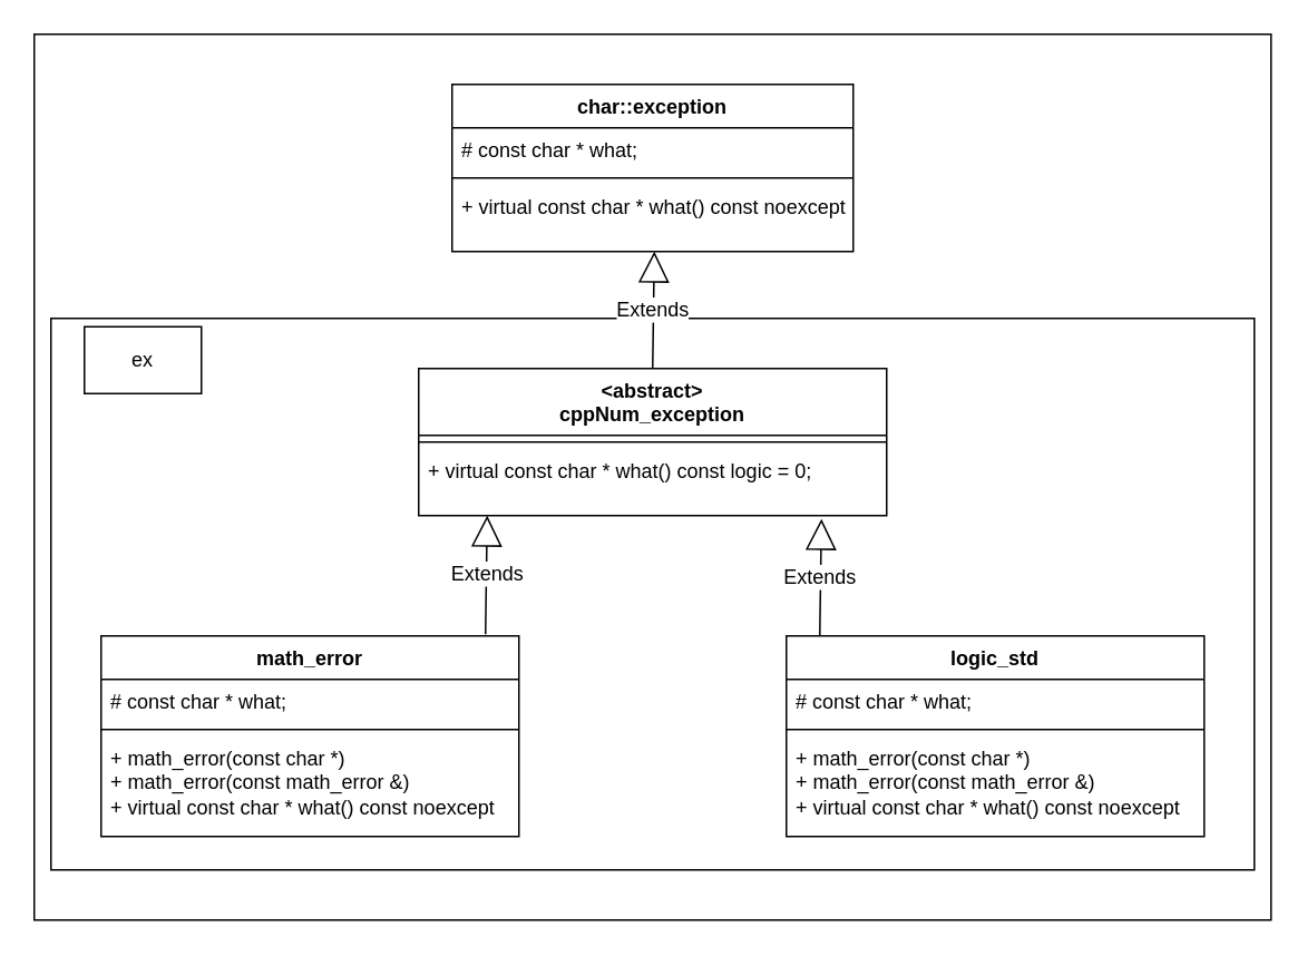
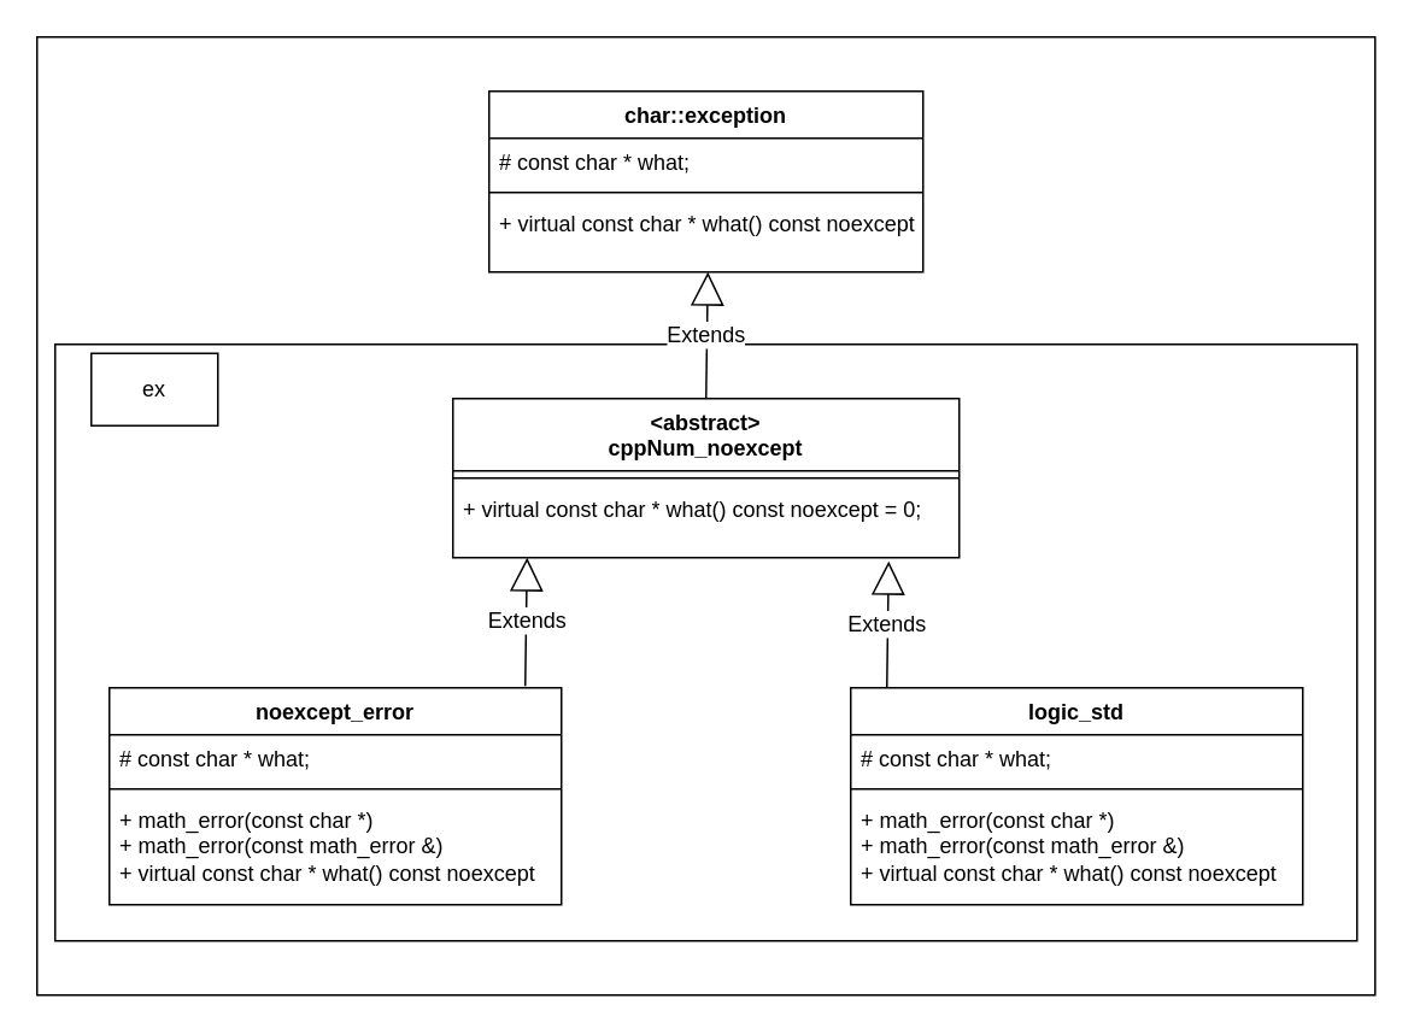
- <mxCell id="4" value="&lt;div style=&quot;font-size: 12px;&quot;&gt;&amp;lt;abstract&amp;gt;&lt;/div&gt;cppNum_exception" style="swimlane;fontStyle=1;align=center;verticalAlign=top;childLayout=stackLayout;horizontal=1;startSize=40;horizontalStack=0;resizeParent=1;resizeParentMax=0;resizeLast=0;collapsible=1;marginBottom=0;whiteSpace=wrap;html=1;fontSize=12;" vertex="1" parent="1"><mxGeometry x="250" y="220" width="280" height="88" as="geometry" /></mxCell>
+ <mxCell id="4" value="&lt;div style=&quot;font-size: 12px;&quot;&gt;&amp;lt;abstract&amp;gt;&lt;/div&gt;cppNum_noexcept" style="swimlane;fontStyle=1;align=center;verticalAlign=top;childLayout=stackLayout;horizontal=1;startSize=40;horizontalStack=0;resizeParent=1;resizeParentMax=0;resizeLast=0;collapsible=1;marginBottom=0;whiteSpace=wrap;html=1;fontSize=12;" vertex="1" parent="1"><mxGeometry x="250" y="220" width="280" height="88" as="geometry" /></mxCell>
- <mxCell id="6" value="+ virtual const char * what() const logic = 0;" style="text;strokeColor=none;fillColor=none;align=left;verticalAlign=top;spacingLeft=4;spacingRight=4;overflow=hidden;rotatable=0;points=[[0,0.5],[1,0.5]];portConstraint=eastwest;whiteSpace=wrap;html=1;fontSize=12;" vertex="1" parent="4"><mxGeometry y="48" width="280" height="40" as="geometry" /></mxCell>
+ <mxCell id="6" value="+ virtual const char * what() const noexcept = 0;" style="text;strokeColor=none;fillColor=none;align=left;verticalAlign=top;spacingLeft=4;spacingRight=4;overflow=hidden;rotatable=0;points=[[0,0.5],[1,0.5]];portConstraint=eastwest;whiteSpace=wrap;html=1;fontSize=12;" vertex="1" parent="4"><mxGeometry y="48" width="280" height="40" as="geometry" /></mxCell>
- <mxCell id="7" value="math_error" style="swimlane;fontStyle=1;align=center;verticalAlign=top;childLayout=stackLayout;horizontal=1;startSize=26;horizontalStack=0;resizeParent=1;resizeParentMax=0;resizeLast=0;collapsible=1;marginBottom=0;whiteSpace=wrap;html=1;fontSize=12;" vertex="1" parent="1"><mxGeometry x="60" y="380" width="250" height="120" as="geometry" /></mxCell>
+ <mxCell id="7" value="noexcept_error" style="swimlane;fontStyle=1;align=center;verticalAlign=top;childLayout=stackLayout;horizontal=1;startSize=26;horizontalStack=0;resizeParent=1;resizeParentMax=0;resizeLast=0;collapsible=1;marginBottom=0;whiteSpace=wrap;html=1;fontSize=12;" vertex="1" parent="1"><mxGeometry x="60" y="380" width="250" height="120" as="geometry" /></mxCell>
